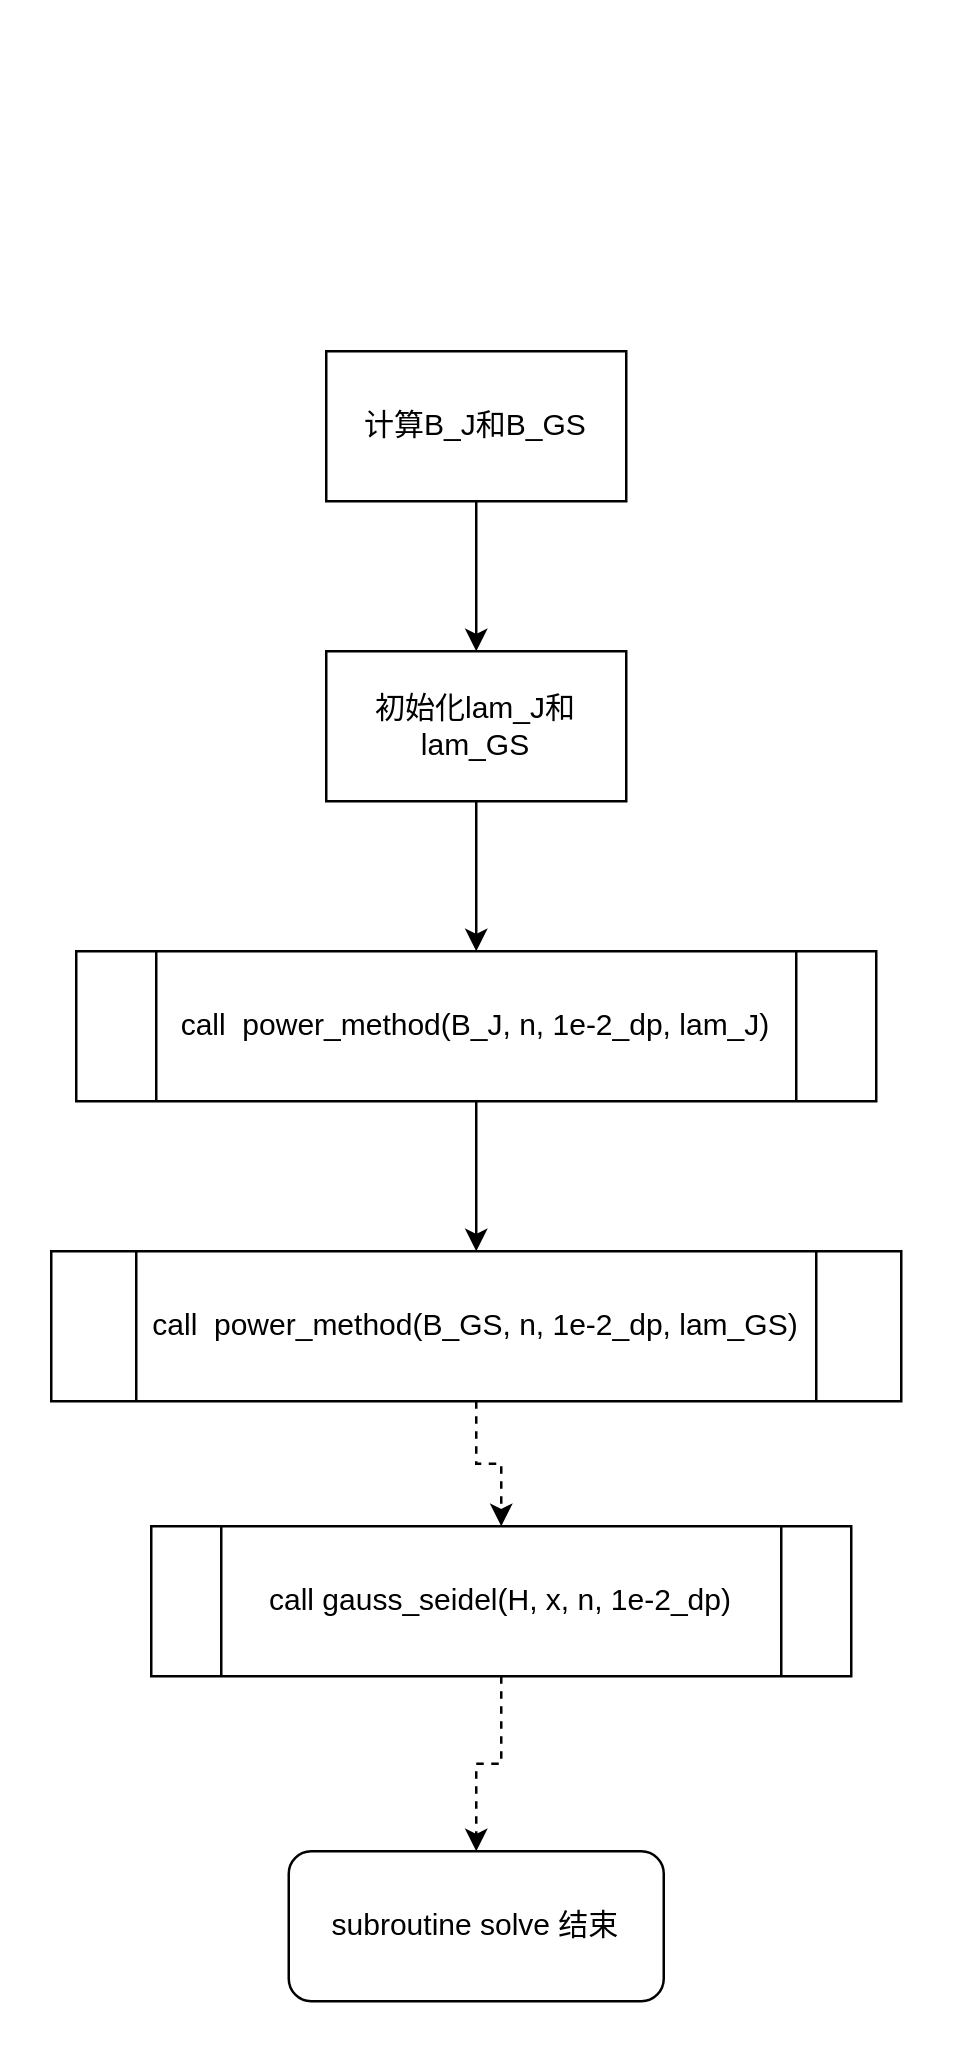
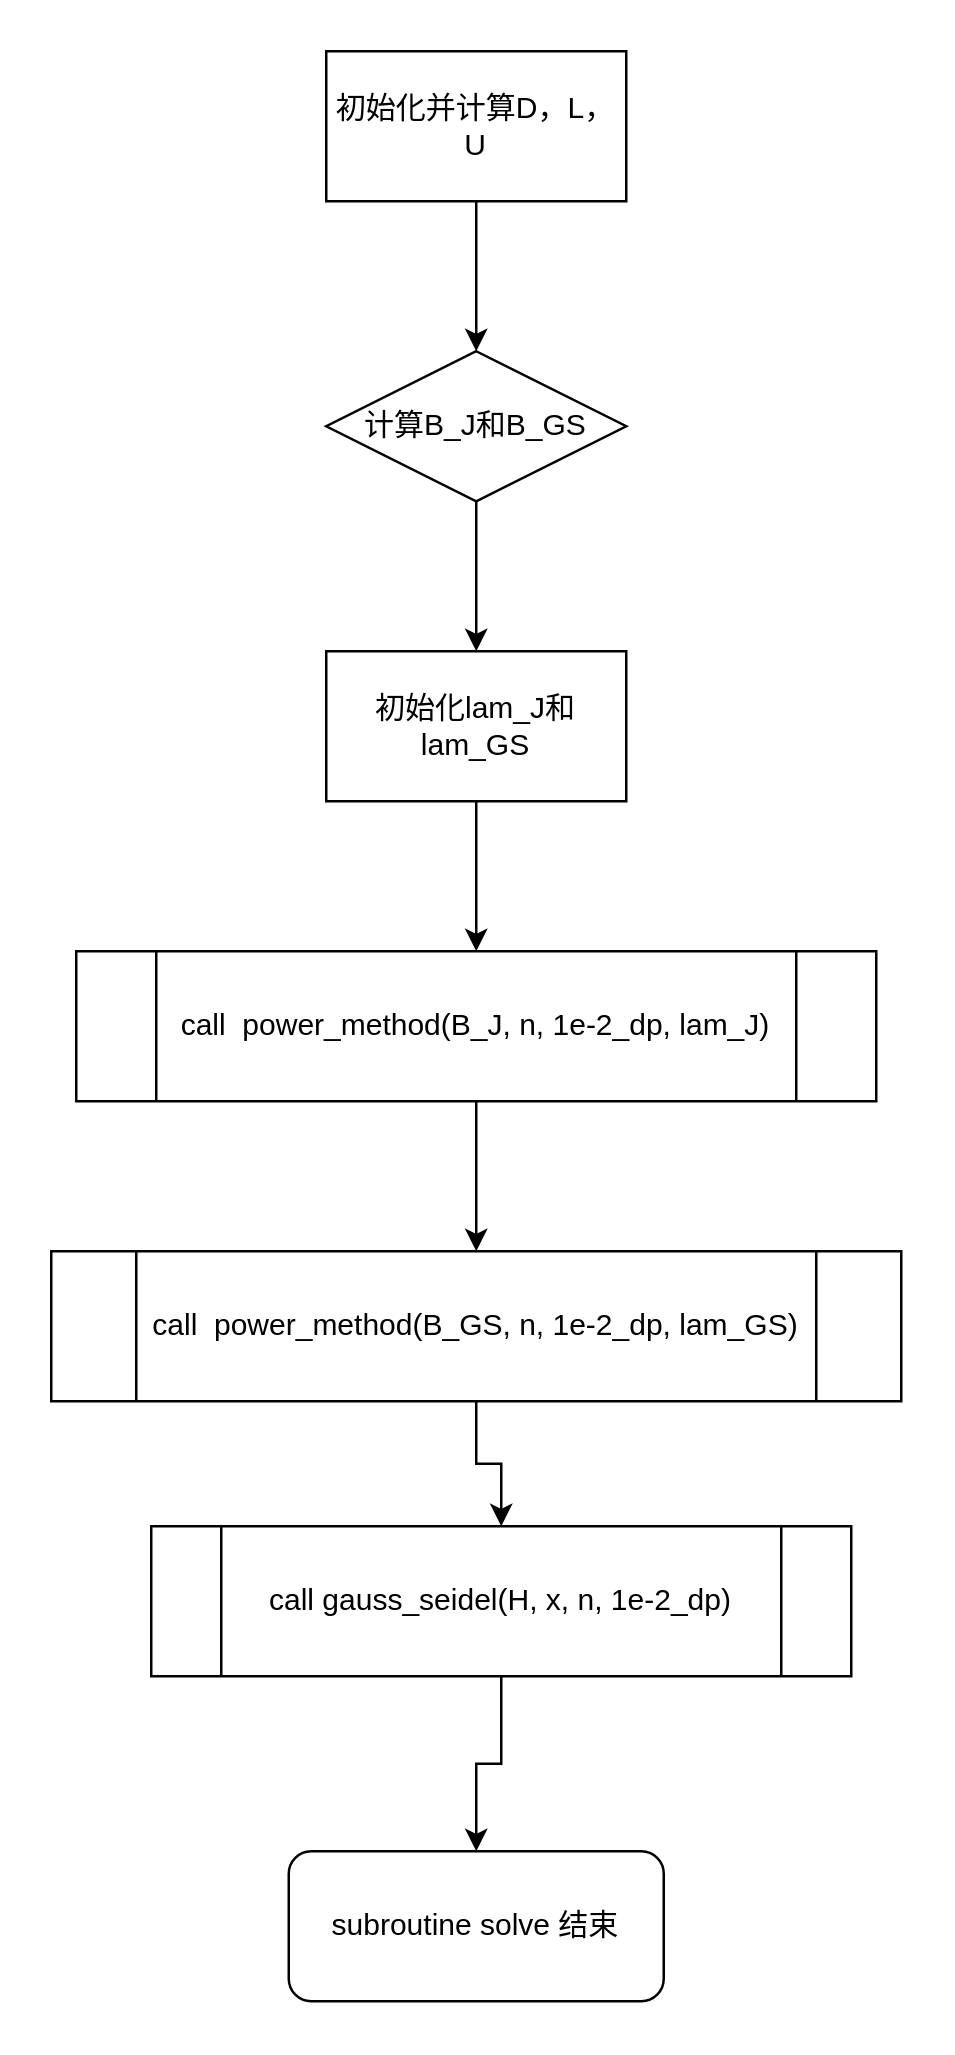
+ <mxCell id="5" value="初始化并计算D，L，U" style="rounded=0;whiteSpace=wrap;html=1;" vertex="1" parent="1"><mxGeometry x="130" y="20" width="120" height="60" as="geometry" /></mxCell>
+ <mxCell id="4" style="edgeStyle=orthogonalEdgeStyle;rounded=0;orthogonalLoop=1;jettySize=auto;html=1;entryX=0.5;entryY=0;entryDx=0;entryDy=0;" edge="1" parent="1" source="5" target="3"><mxGeometry relative="1" as="geometry" /></mxCell>
- <mxCell id="3" value="计算B_J和B_GS" style="rounded=0;whiteSpace=wrap;html=1;" parent="1" vertex="1"><mxGeometry x="130" y="140" width="120" height="60" as="geometry" /></mxCell>
+ <mxCell id="3" value="计算B_J和B_GS" style="rhombus;whiteSpace=wrap;html=1;" parent="1" vertex="1"><mxGeometry x="130" y="140" width="120" height="60" as="geometry" /></mxCell>
- <mxCell id="10" style="edgeStyle=orthogonalEdgeStyle;rounded=0;orthogonalLoop=1;jettySize=auto;html=1;entryX=0.5;entryY=0;entryDx=0;entryDy=0;dashed=1;" edge="1" parent="1" source="11" target="13"><mxGeometry relative="1" as="geometry" /></mxCell>
+ <mxCell id="10" style="edgeStyle=orthogonalEdgeStyle;rounded=0;orthogonalLoop=1;jettySize=auto;html=1;entryX=0.5;entryY=0;entryDx=0;entryDy=0;" edge="1" parent="1" source="11" target="13"><mxGeometry relative="1" as="geometry" /></mxCell>
- <mxCell id="12" style="edgeStyle=orthogonalEdgeStyle;rounded=0;orthogonalLoop=1;jettySize=auto;html=1;entryX=0.5;entryY=0;entryDx=0;entryDy=0;dashed=1;" edge="1" parent="1" source="13" target="14"><mxGeometry relative="1" as="geometry" /></mxCell>
+ <mxCell id="12" style="edgeStyle=orthogonalEdgeStyle;rounded=0;orthogonalLoop=1;jettySize=auto;html=1;entryX=0.5;entryY=0;entryDx=0;entryDy=0;" edge="1" parent="1" source="13" target="14"><mxGeometry relative="1" as="geometry" /></mxCell>
